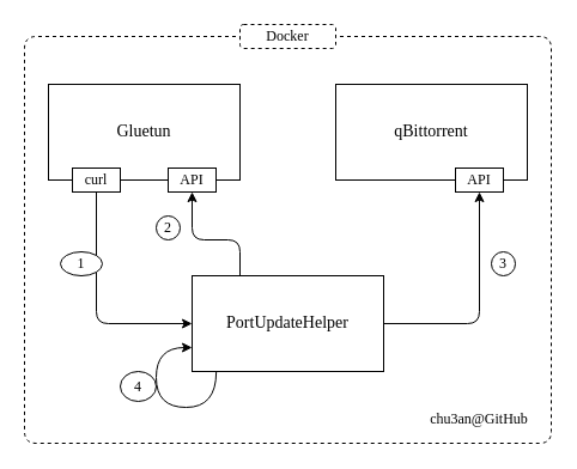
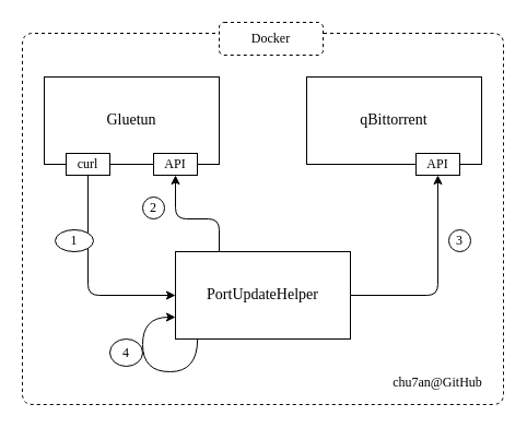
- <mxCell id="17" value="Docker" style="rounded=1;whiteSpace=wrap;html=1;dashed=1;fontFamily=Noto Sans TC;fontSource=https%3A%2F%2Ffonts.googleapis.com%2Fcss%3Ffamily%3DNoto%2BSans%2BTC;" parent="1" vertex="1"><mxGeometry x="200" y="20" width="80" height="20" as="geometry" /></mxCell>
+ <mxCell id="17" value="Docker" style="rounded=1;whiteSpace=wrap;html=1;dashed=1;fontFamily=Noto Sans TC;fontSource=https%3A%2F%2Ffonts.googleapis.com%2Fcss%3Ffamily%3DNoto%2BSans%2BTC;" parent="1" vertex="1"><mxGeometry x="200" y="20" width="95" height="30" as="geometry" /></mxCell>
- <mxCell id="18" value="chu3an@GitHub" style="text;html=1;align=center;verticalAlign=middle;whiteSpace=wrap;rounded=0;fontFamily=Noto Sans TC;fontSource=https%3A%2F%2Ffonts.googleapis.com%2Fcss%3Ffamily%3DNoto%2BSans%2BTC;" parent="1" vertex="1"><mxGeometry x="350" y="340" width="100" height="20" as="geometry" /></mxCell>
+ <mxCell id="18" value="chu7an@GitHub" style="text;html=1;align=center;verticalAlign=middle;whiteSpace=wrap;rounded=0;fontFamily=Noto Sans TC;fontSource=https%3A%2F%2Ffonts.googleapis.com%2Fcss%3Ffamily%3DNoto%2BSans%2BTC;" parent="1" vertex="1"><mxGeometry x="350" y="340" width="100" height="20" as="geometry" /></mxCell>
